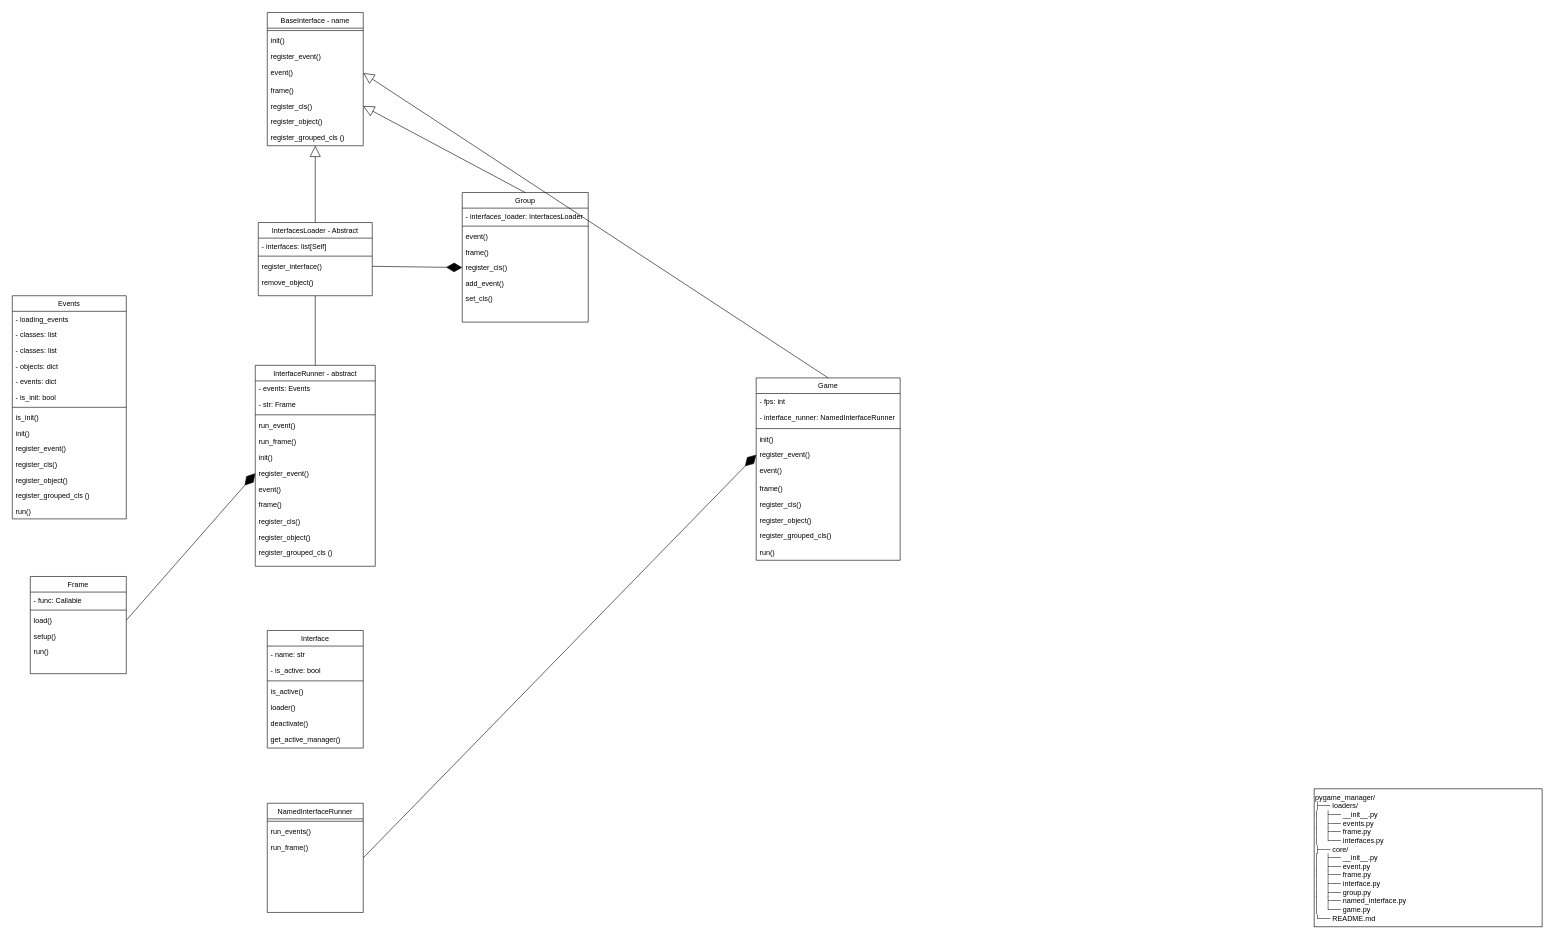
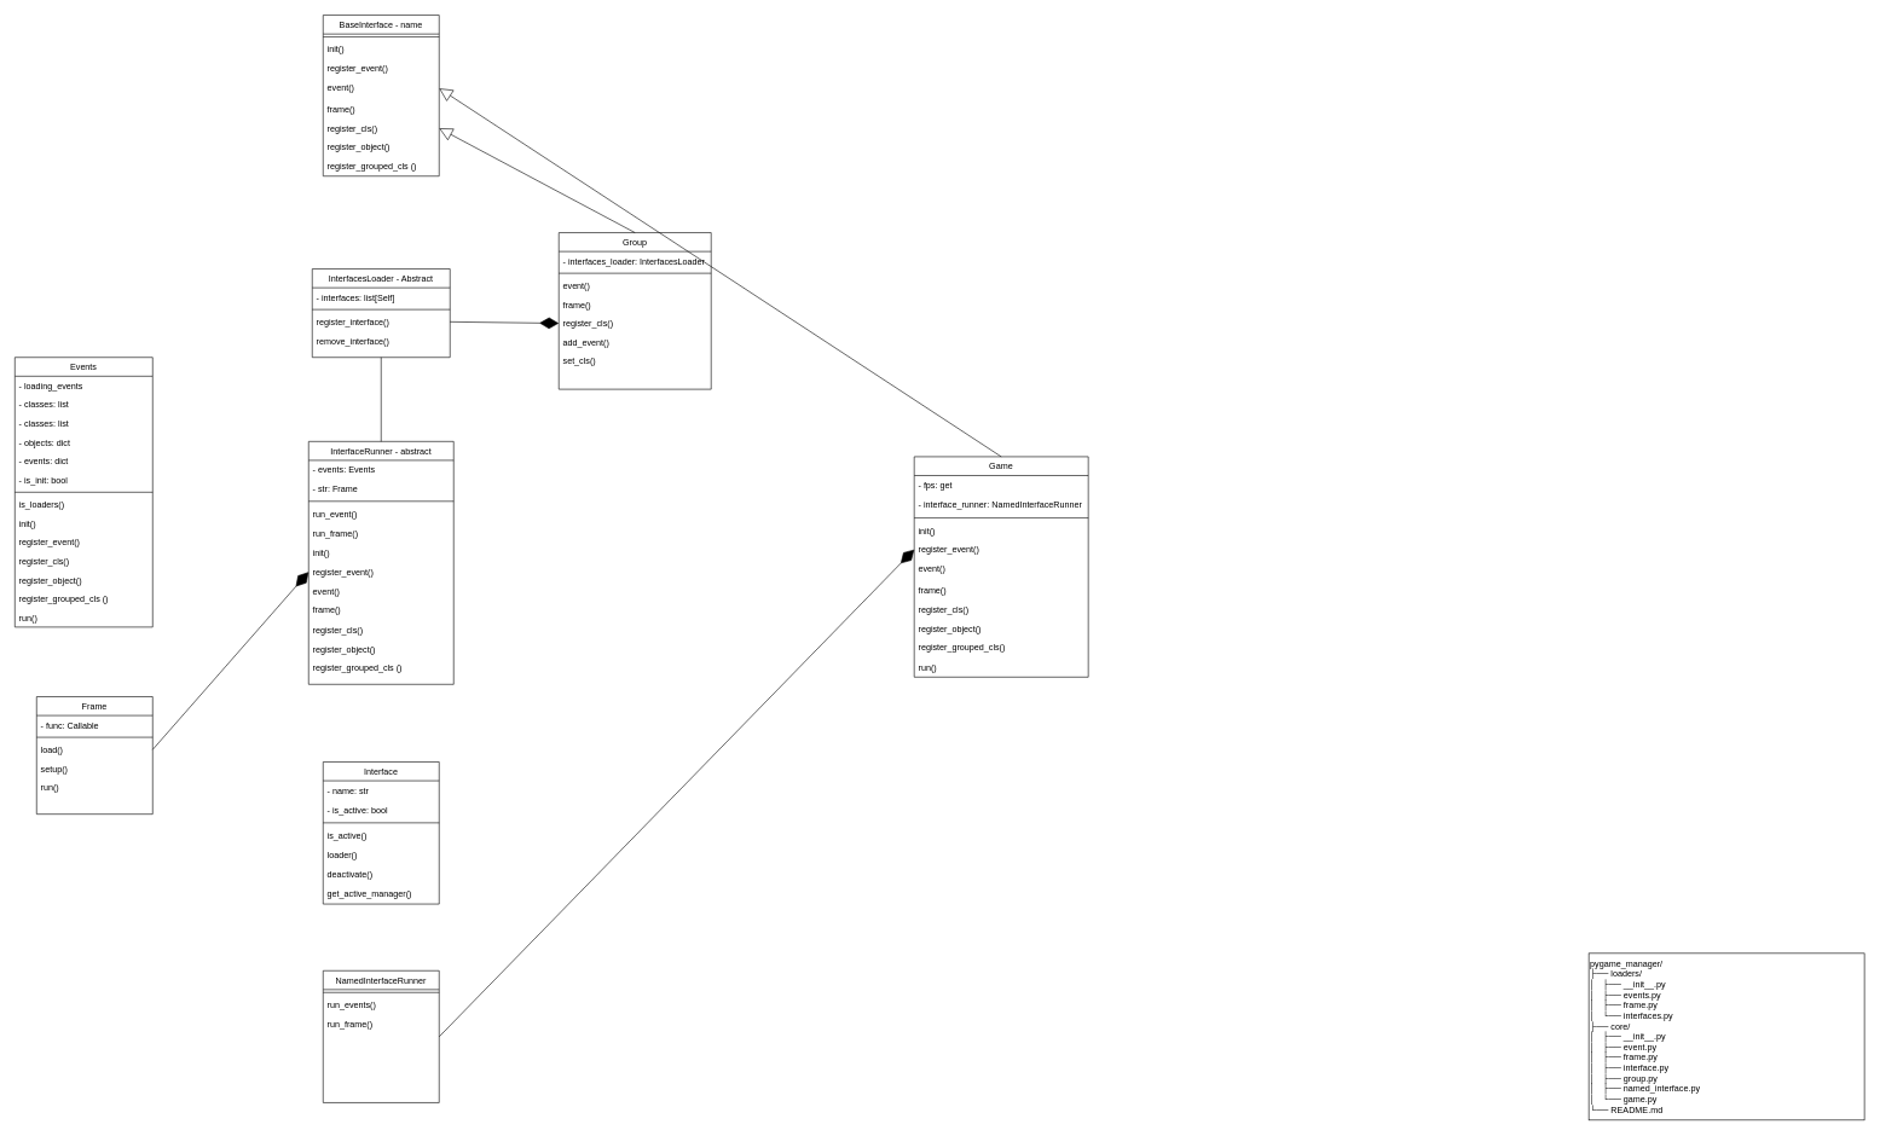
- <mxCell id="66" value="" style="endArrow=block;endSize=16;endFill=0;html=1;rounded=0;entryX=0.5;entryY=1;entryDx=0;entryDy=0;exitX=0.5;exitY=0;exitDx=0;exitDy=0;" edge="1" parent="1" source="37" target="49"><mxGeometry width="160" relative="1" as="geometry"><mxPoint x="535" y="30" as="sourcePoint" /><mxPoint x="692" y="-90" as="targetPoint" /></mxGeometry></mxCell>
- <mxCell id="41" value="remove_object()" style="text;align=left;verticalAlign=top;spacingLeft=4;spacingRight=4;overflow=hidden;rotatable=0;points=[[0,0.5],[1,0.5]];portConstraint=eastwest;rounded=0;shadow=0;html=0;" parent="37" vertex="1"><mxGeometry y="86" width="190" height="24" as="geometry" /></mxCell>
+ <mxCell id="41" value="remove_interface()" style="text;align=left;verticalAlign=top;spacingLeft=4;spacingRight=4;overflow=hidden;rotatable=0;points=[[0,0.5],[1,0.5]];portConstraint=eastwest;rounded=0;shadow=0;html=0;" parent="37" vertex="1"><mxGeometry y="86" width="190" height="24" as="geometry" /></mxCell>
- <mxCell id="3" value="- fps: int" style="text;align=left;verticalAlign=top;spacingLeft=4;spacingRight=4;overflow=hidden;rotatable=0;points=[[0,0.5],[1,0.5]];portConstraint=eastwest;rounded=0;shadow=0;html=0;" parent="2" vertex="1"><mxGeometry y="26" width="240" height="27" as="geometry" /></mxCell>
+ <mxCell id="3" value="- fps: get" style="text;align=left;verticalAlign=top;spacingLeft=4;spacingRight=4;overflow=hidden;rotatable=0;points=[[0,0.5],[1,0.5]];portConstraint=eastwest;rounded=0;shadow=0;html=0;" parent="2" vertex="1"><mxGeometry y="26" width="240" height="27" as="geometry" /></mxCell>
- <mxCell id="30" value="is_init()" style="text;align=left;verticalAlign=top;spacingLeft=4;spacingRight=4;overflow=hidden;rotatable=0;points=[[0,0.5],[1,0.5]];portConstraint=eastwest;rounded=0;shadow=0;html=0;" vertex="1" parent="22"><mxGeometry y="190" width="190" height="26" as="geometry" /></mxCell>
+ <mxCell id="30" value="is_loaders()" style="text;align=left;verticalAlign=top;spacingLeft=4;spacingRight=4;overflow=hidden;rotatable=0;points=[[0,0.5],[1,0.5]];portConstraint=eastwest;rounded=0;shadow=0;html=0;" vertex="1" parent="22"><mxGeometry y="190" width="190" height="26" as="geometry" /></mxCell>
